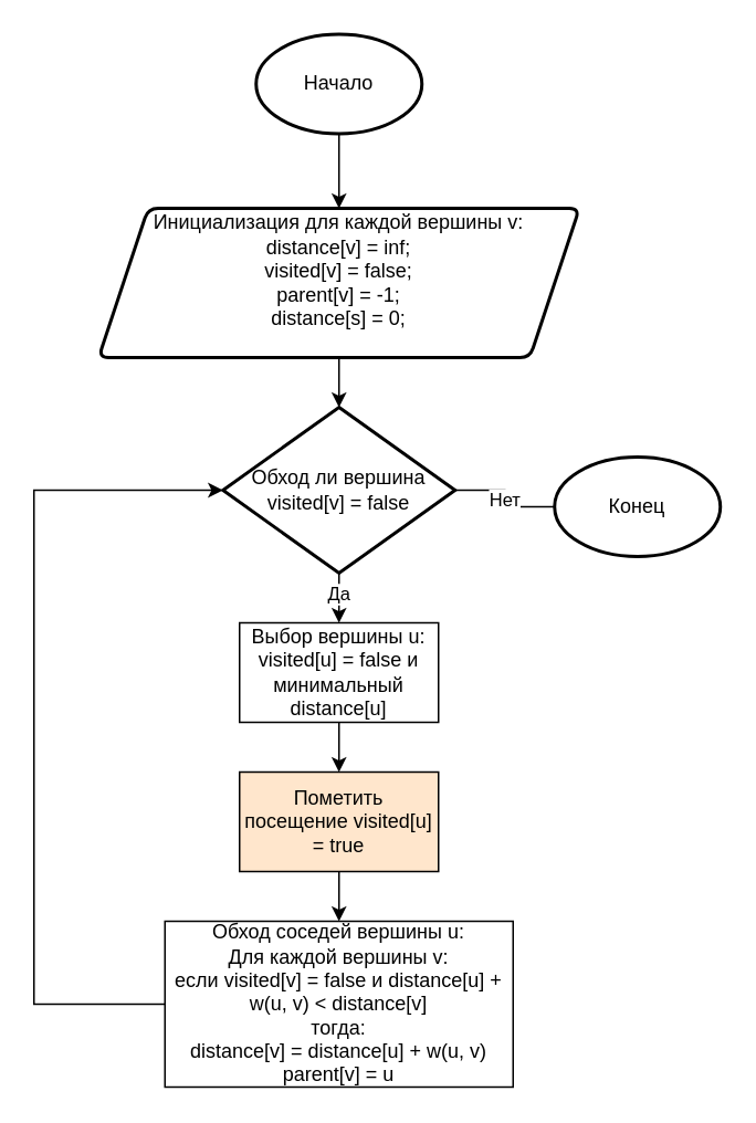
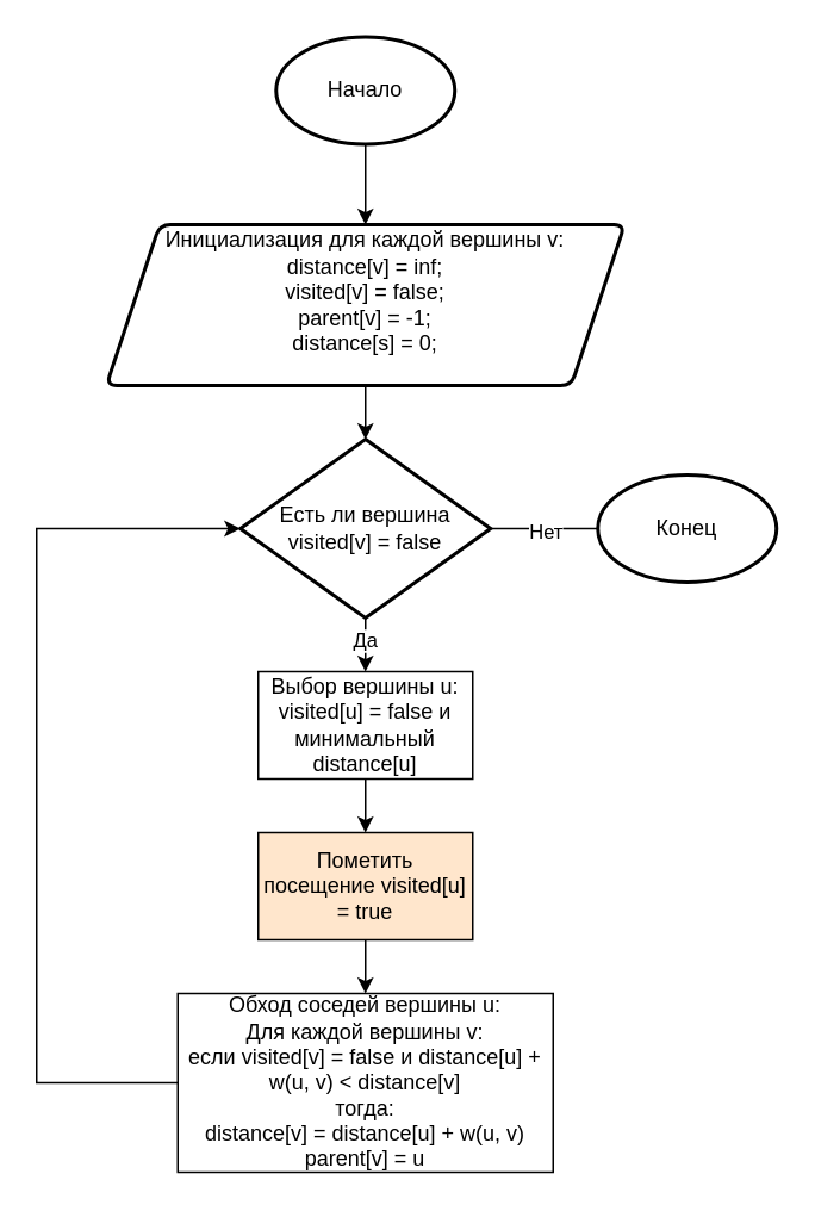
- <mxCell id="10" value="Обход ли вершина visited[v] = false" style="strokeWidth=2;html=1;shape=mxgraph.flowchart.decision;whiteSpace=wrap;" vertex="1" parent="1"><mxGeometry x="134" y="245" width="140" height="100" as="geometry" /></mxCell>
+ <mxCell id="10" value="Есть ли вершина visited[v] = false" style="strokeWidth=2;html=1;shape=mxgraph.flowchart.decision;whiteSpace=wrap;" vertex="1" parent="1"><mxGeometry x="134" y="245" width="140" height="100" as="geometry" /></mxCell>
- <mxCell id="11" value="Конец" style="strokeWidth=2;html=1;shape=mxgraph.flowchart.start_1;whiteSpace=wrap;" vertex="1" parent="1"><mxGeometry x="334" y="275" width="100" height="60" as="geometry" /></mxCell>
+ <mxCell id="11" value="Конец" style="strokeWidth=2;html=1;shape=mxgraph.flowchart.start_1;whiteSpace=wrap;" vertex="1" parent="1"><mxGeometry x="334" y="265" width="100" height="60" as="geometry" /></mxCell>
